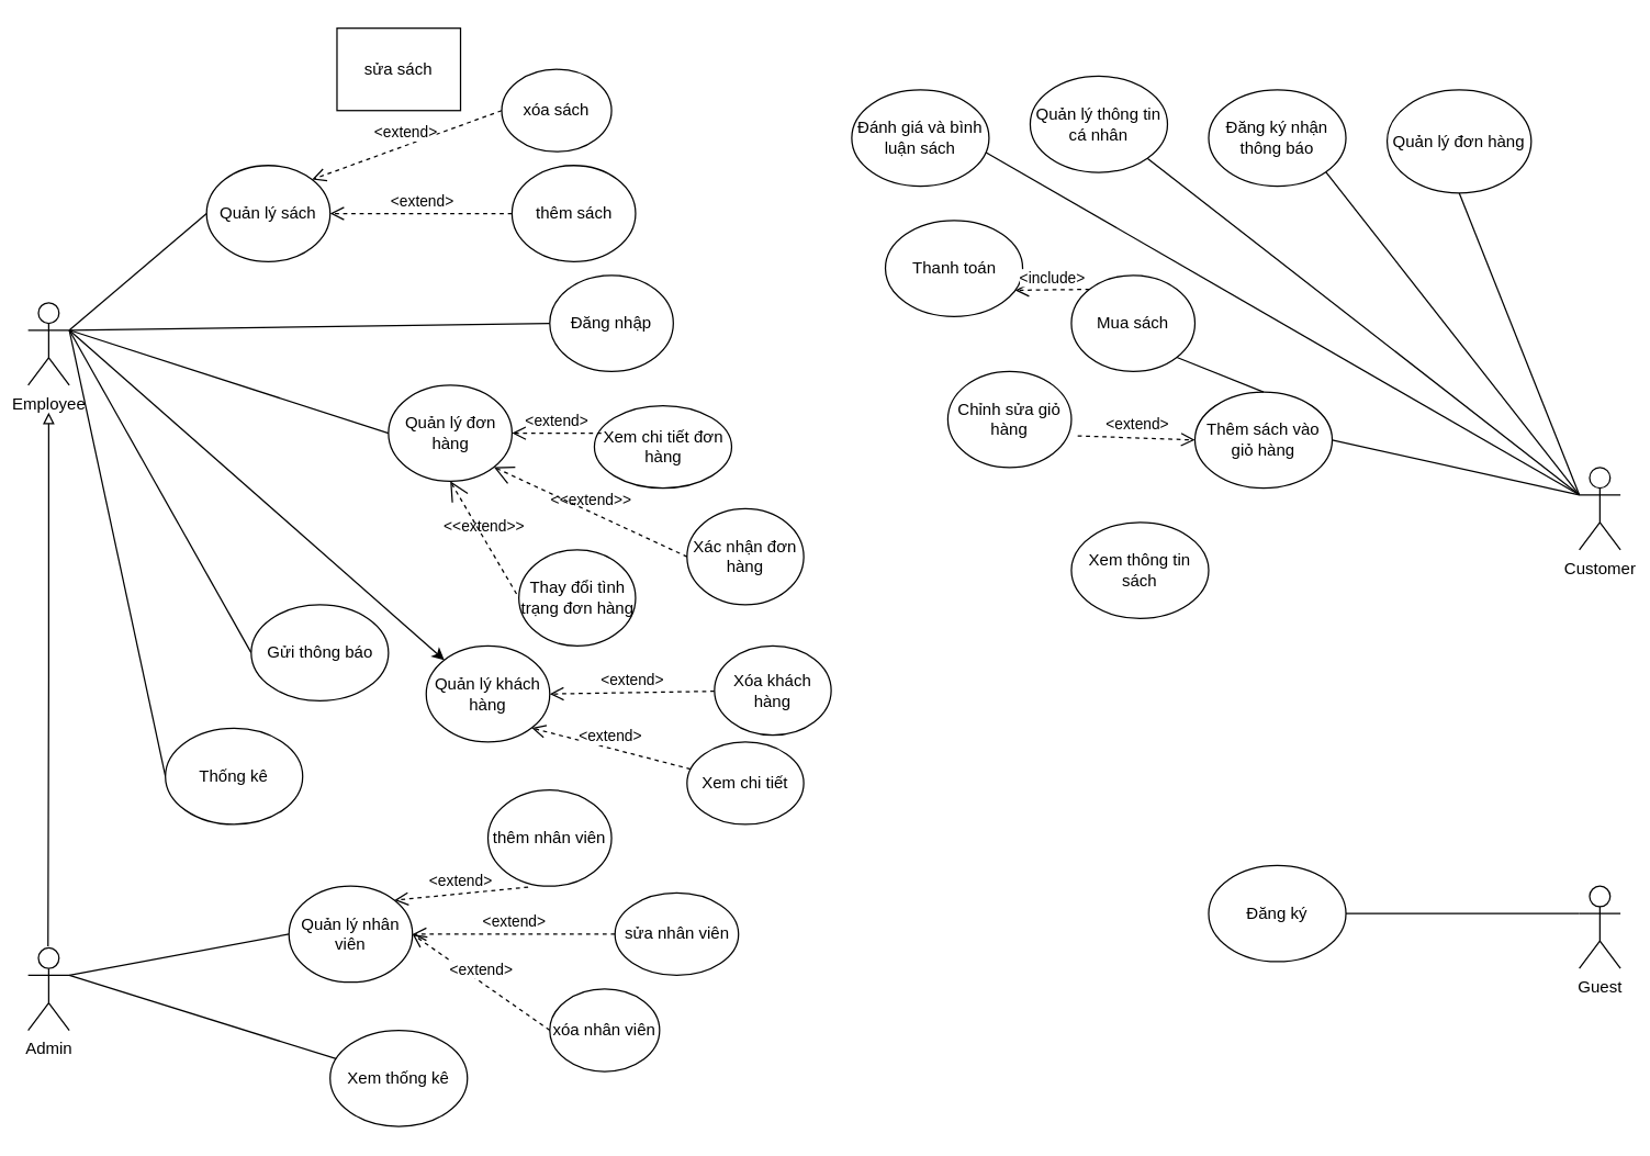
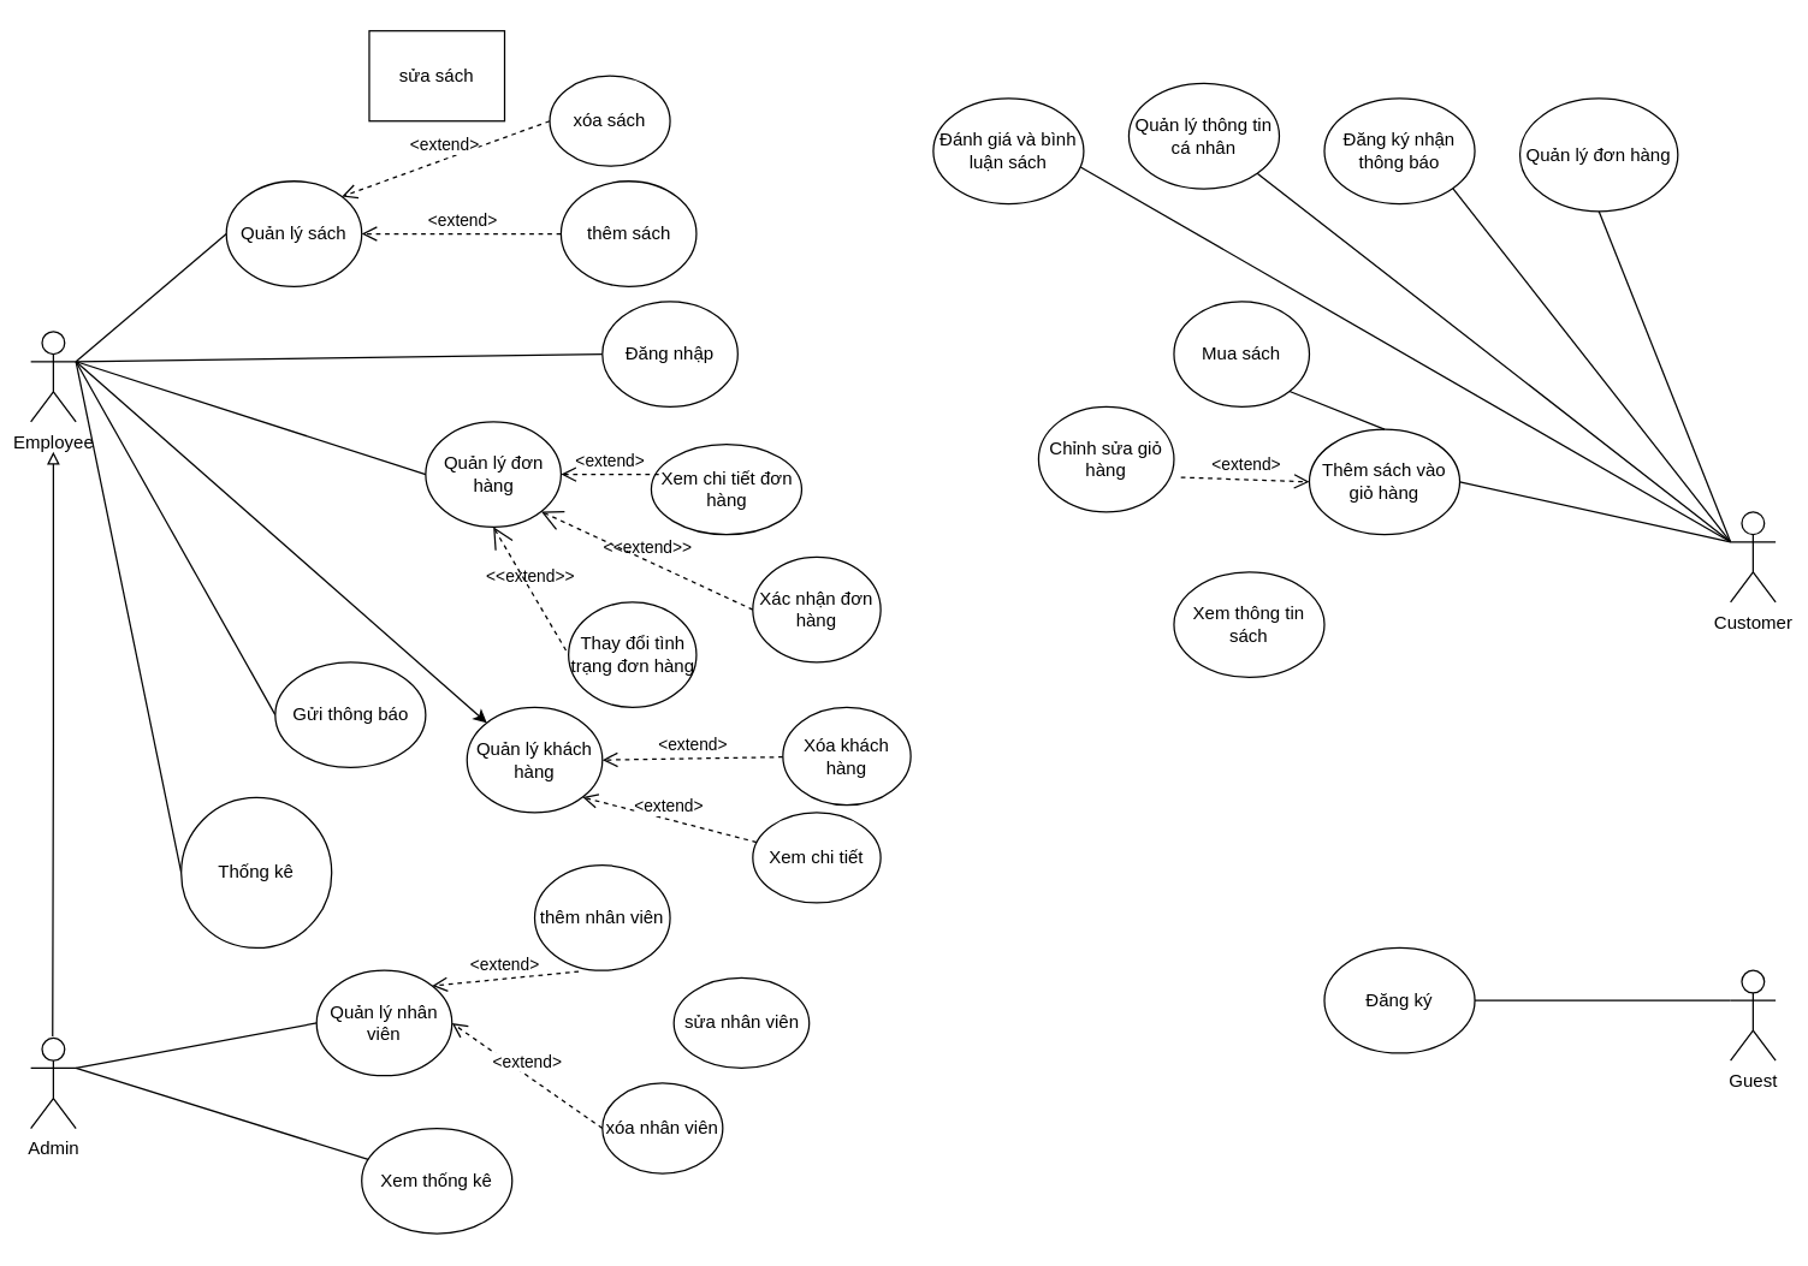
- <mxCell id="43" value="Thanh toán" style="ellipse;whiteSpace=wrap;html=1;" parent="1" vertex="1"><mxGeometry x="644.5" y="160" width="100" height="70" as="geometry" /></mxCell>
- <mxCell id="44" value="&amp;lt;include&amp;gt;" style="html=1;verticalAlign=bottom;endArrow=open;dashed=1;endSize=8;exitX=0;exitY=0;exitDx=0;exitDy=0;entryX=0.945;entryY=0.727;entryDx=0;entryDy=0;entryPerimeter=0;" parent="1" source="47" target="43" edge="1"><mxGeometry relative="1" as="geometry"><mxPoint x="1025" y="370" as="sourcePoint" /><mxPoint x="690" y="210" as="targetPoint" /><Array as="points" /></mxGeometry></mxCell>
- <mxCell id="55" value="Thống kê" style="ellipse;whiteSpace=wrap;html=1;" parent="1" vertex="1"><mxGeometry x="120" y="530" width="100" height="70" as="geometry" /></mxCell>
+ <mxCell id="55" value="Thống kê" style="ellipse;whiteSpace=wrap;html=1;" parent="1" vertex="1"><mxGeometry x="120" y="530" width="100" height="100" as="geometry" /></mxCell>
- <mxCell id="10" value="&amp;lt;extend&amp;gt;&lt;br&gt;" style="html=1;verticalAlign=bottom;endArrow=open;dashed=1;endSize=8;exitX=0;exitY=0.5;exitDx=0;exitDy=0;entryX=1;entryY=0.5;entryDx=0;entryDy=0;" parent="1" source="8" target="6" edge="1"><mxGeometry relative="1" as="geometry"><mxPoint x="335" y="400" as="sourcePoint" /><mxPoint x="410" y="243" as="targetPoint" /><Array as="points" /></mxGeometry></mxCell>
